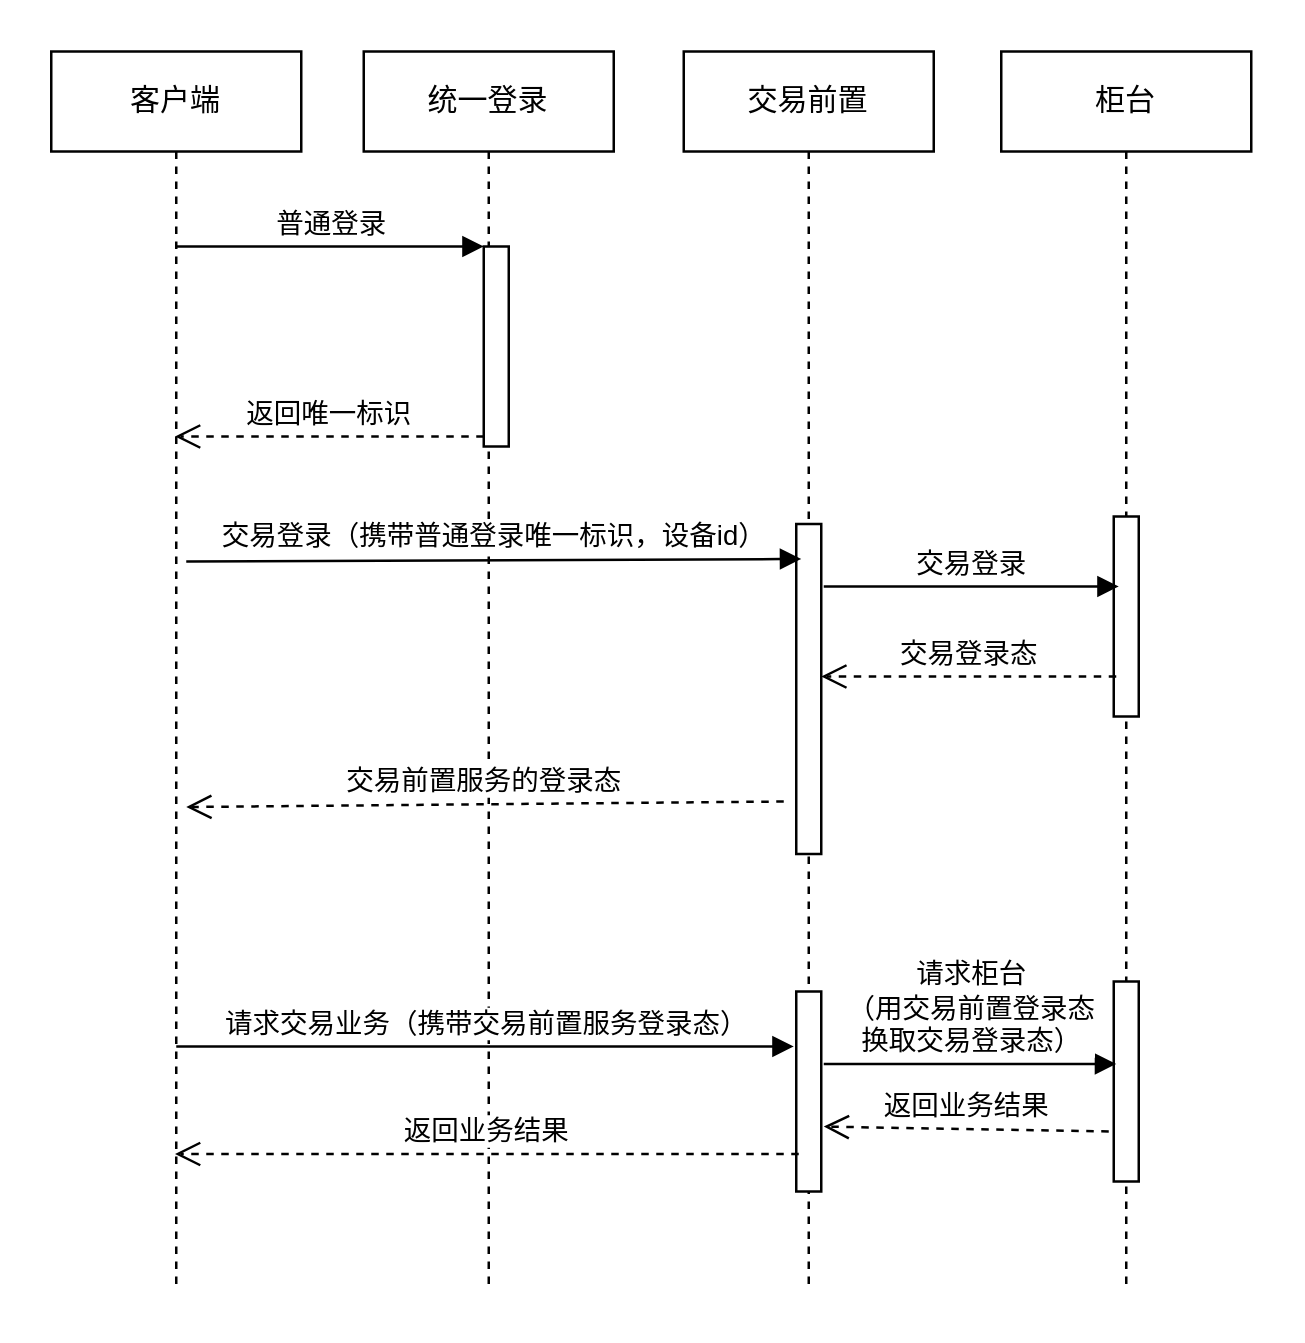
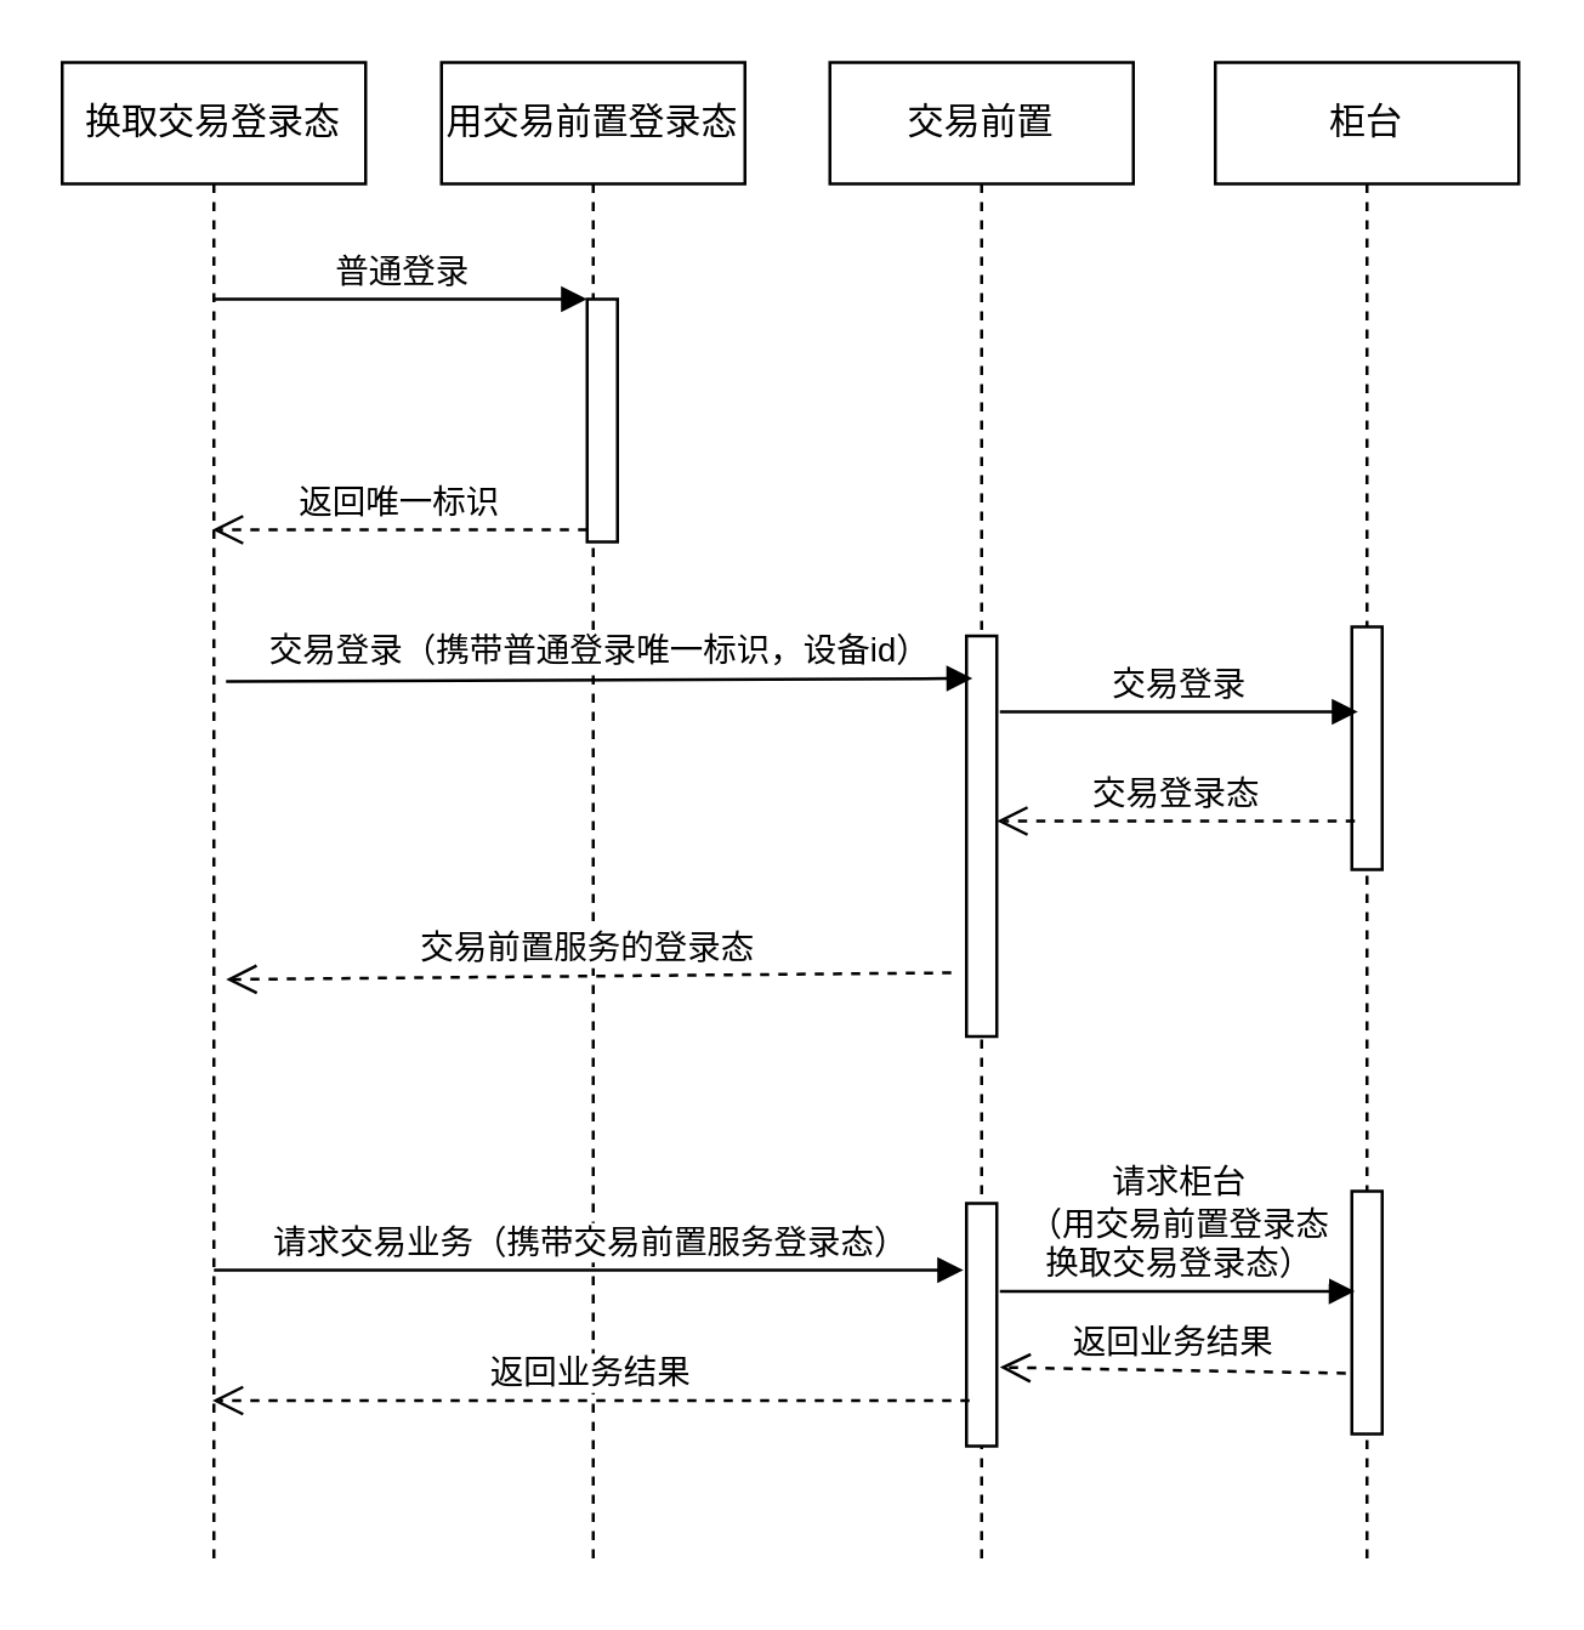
- <mxCell id="2" value="客户端" style="shape=umlLifeline;perimeter=lifelinePerimeter;whiteSpace=wrap;html=1;container=1;collapsible=0;recursiveResize=0;outlineConnect=0;" vertex="1" parent="1"><mxGeometry x="20" y="20" width="100" height="493" as="geometry" /></mxCell>
+ <mxCell id="2" value="换取交易登录态" style="shape=umlLifeline;perimeter=lifelinePerimeter;whiteSpace=wrap;html=1;container=1;collapsible=0;recursiveResize=0;outlineConnect=0;" vertex="1" parent="1"><mxGeometry x="20" y="20" width="100" height="493" as="geometry" /></mxCell>
- <mxCell id="3" value="统一登录" style="shape=umlLifeline;perimeter=lifelinePerimeter;whiteSpace=wrap;html=1;container=1;collapsible=0;recursiveResize=0;outlineConnect=0;" vertex="1" parent="1"><mxGeometry x="145" y="20" width="100" height="495" as="geometry" /></mxCell>
+ <mxCell id="3" value="用交易前置登录态" style="shape=umlLifeline;perimeter=lifelinePerimeter;whiteSpace=wrap;html=1;container=1;collapsible=0;recursiveResize=0;outlineConnect=0;" vertex="1" parent="1"><mxGeometry x="145" y="20" width="100" height="495" as="geometry" /></mxCell>
